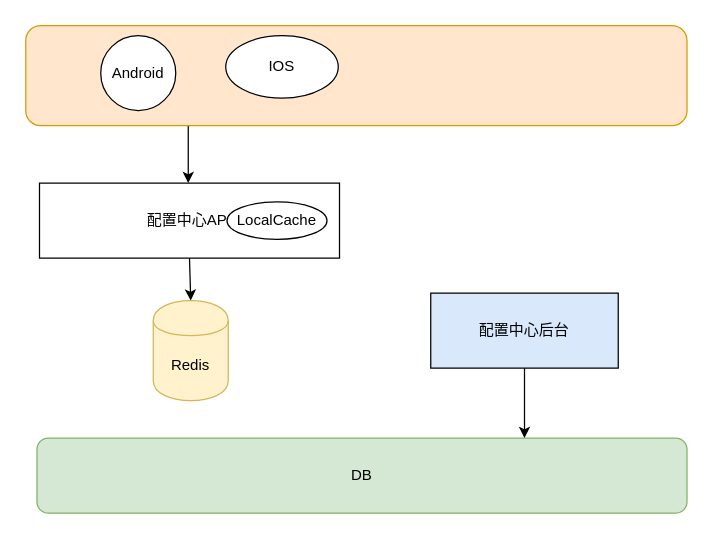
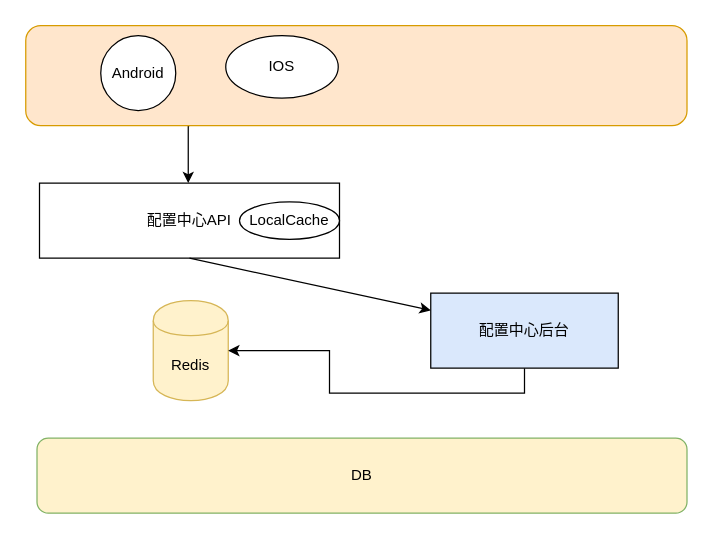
- <mxCell id="12" value="LocalCache" style="ellipse;whiteSpace=wrap;html=1;" vertex="1" parent="1"><mxGeometry x="181" y="161" width="80" height="30" as="geometry" /></mxCell>
+ <mxCell id="12" value="LocalCache" style="ellipse;whiteSpace=wrap;html=1;" vertex="1" parent="1"><mxGeometry x="191" y="161" width="80" height="30" as="geometry" /></mxCell>
- <mxCell id="11" value="" style="endArrow=classic;html=1;exitX=0.5;exitY=1;exitDx=0;exitDy=0;entryX=0.5;entryY=0;entryDx=0;entryDy=0;" edge="1" parent="1" source="10" target="3"><mxGeometry width="50" height="50" relative="1" as="geometry"><mxPoint x="57" y="250" as="sourcePoint" /><mxPoint x="107" y="200" as="targetPoint" /></mxGeometry></mxCell>
+ <mxCell id="11" value="" style="endArrow=classic;html=1;exitX=0.5;exitY=1;exitDx=0;exitDy=0;" edge="1" parent="1" source="10" target="9"><mxGeometry width="50" height="50" relative="1" as="geometry"><mxPoint x="57" y="250" as="sourcePoint" /><mxPoint x="107" y="200" as="targetPoint" /></mxGeometry></mxCell>
- <mxCell id="8" style="edgeStyle=orthogonalEdgeStyle;rounded=0;orthogonalLoop=1;jettySize=auto;html=1;exitX=0.5;exitY=1;exitDx=0;exitDy=0;entryX=0.75;entryY=0;entryDx=0;entryDy=0;" edge="1" parent="1" source="9" target="2"><mxGeometry relative="1" as="geometry" /></mxCell>
+ <mxCell id="8" style="edgeStyle=orthogonalEdgeStyle;rounded=0;orthogonalLoop=1;jettySize=auto;html=1;exitX=0.5;exitY=1;exitDx=0;exitDy=0;" edge="1" parent="1" source="9" target="3"><mxGeometry relative="1" as="geometry" /></mxCell>
- <mxCell id="2" value="DB" style="rounded=1;whiteSpace=wrap;html=1;fillColor=#d5e8d4;strokeColor=#82b366;" vertex="1" parent="1"><mxGeometry x="29" y="350" width="520" height="60" as="geometry" /></mxCell>
+ <mxCell id="2" value="DB" style="rounded=1;whiteSpace=wrap;html=1;fillColor=#fff2cc;strokeColor=#82b366;" vertex="1" parent="1"><mxGeometry x="29" y="350" width="520" height="60" as="geometry" /></mxCell>
